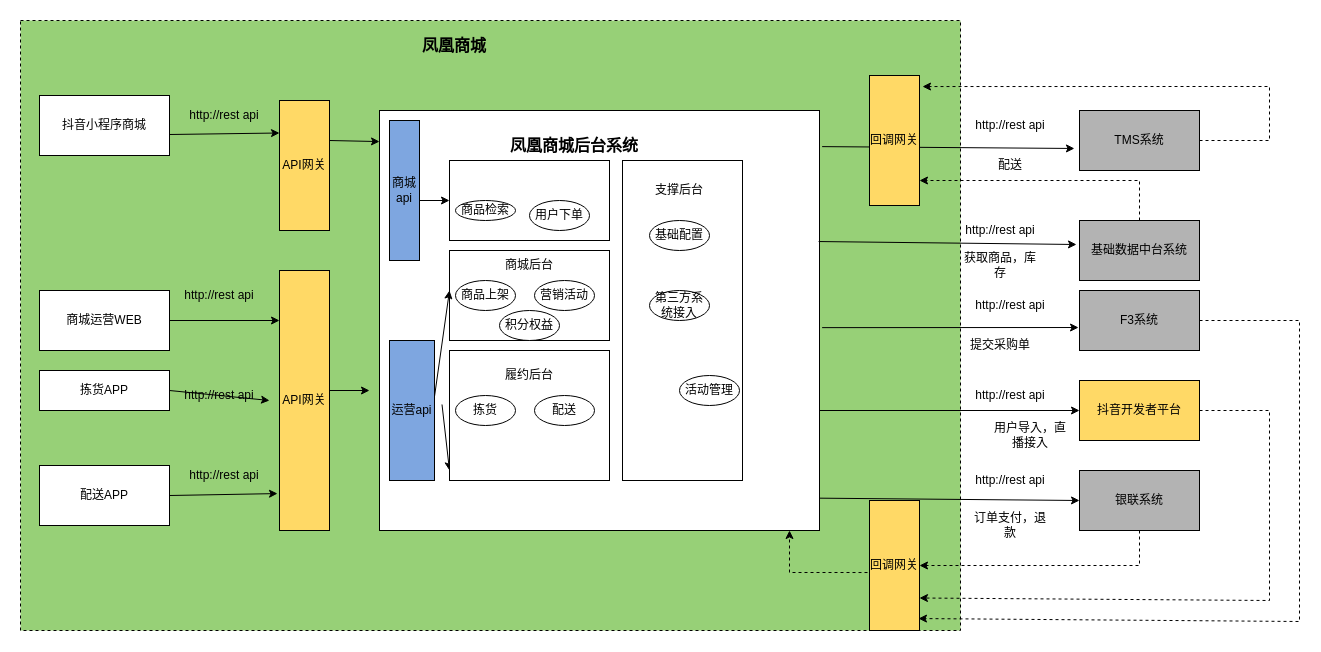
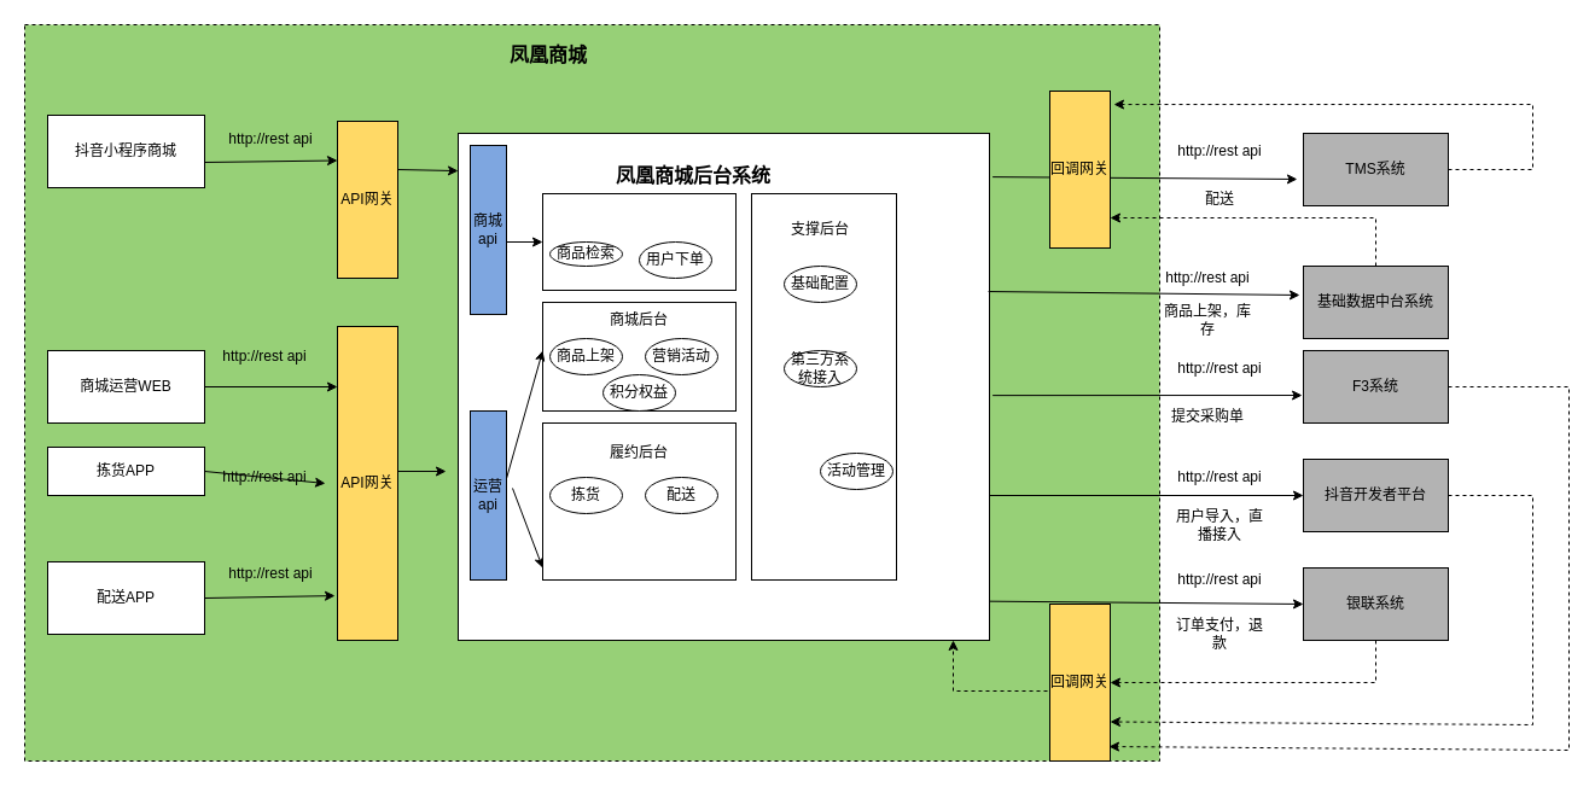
- <mxCell id="36" value="获取商品，库存" style="text;html=1;strokeColor=none;fillColor=none;align=center;verticalAlign=middle;whiteSpace=wrap;rounded=0;" parent="1" vertex="1"><mxGeometry x="960" y="250" width="80" height="30" as="geometry" /></mxCell>
+ <mxCell id="36" value="商品上架，库存" style="text;html=1;strokeColor=none;fillColor=none;align=center;verticalAlign=middle;whiteSpace=wrap;rounded=0;" parent="1" vertex="1"><mxGeometry x="960" y="250" width="80" height="30" as="geometry" /></mxCell>
- <mxCell id="48" value="运营api" style="rounded=0;whiteSpace=wrap;html=1;fillColor=#7EA6E0;" vertex="1" parent="1"><mxGeometry x="389" y="340" width="45" height="140" as="geometry" /></mxCell>
+ <mxCell id="48" value="运营api" style="rounded=0;whiteSpace=wrap;html=1;fillColor=#7EA6E0;" vertex="1" parent="1"><mxGeometry x="389" y="340" width="30" height="140" as="geometry" /></mxCell>
- <mxCell id="7" value="抖音开发者平台" style="rounded=0;whiteSpace=wrap;html=1;fillColor=#ffd966;" parent="1" vertex="1"><mxGeometry x="1079" y="380" width="120" height="60" as="geometry" /></mxCell>
+ <mxCell id="7" value="抖音开发者平台" style="rounded=0;whiteSpace=wrap;html=1;fillColor=#B3B3B3;" parent="1" vertex="1"><mxGeometry x="1079" y="380" width="120" height="60" as="geometry" /></mxCell>
- <mxCell id="39" value="用户导入，直播接入" style="text;html=1;strokeColor=none;fillColor=none;align=center;verticalAlign=middle;whiteSpace=wrap;rounded=0;" parent="1" vertex="1"><mxGeometry x="990" y="420" width="80" height="30" as="geometry" /></mxCell>
+ <mxCell id="39" value="用户导入，直播接入" style="text;html=1;strokeColor=none;fillColor=none;align=center;verticalAlign=middle;whiteSpace=wrap;rounded=0;" parent="1" vertex="1"><mxGeometry x="970" y="420" width="80" height="30" as="geometry" /></mxCell>
